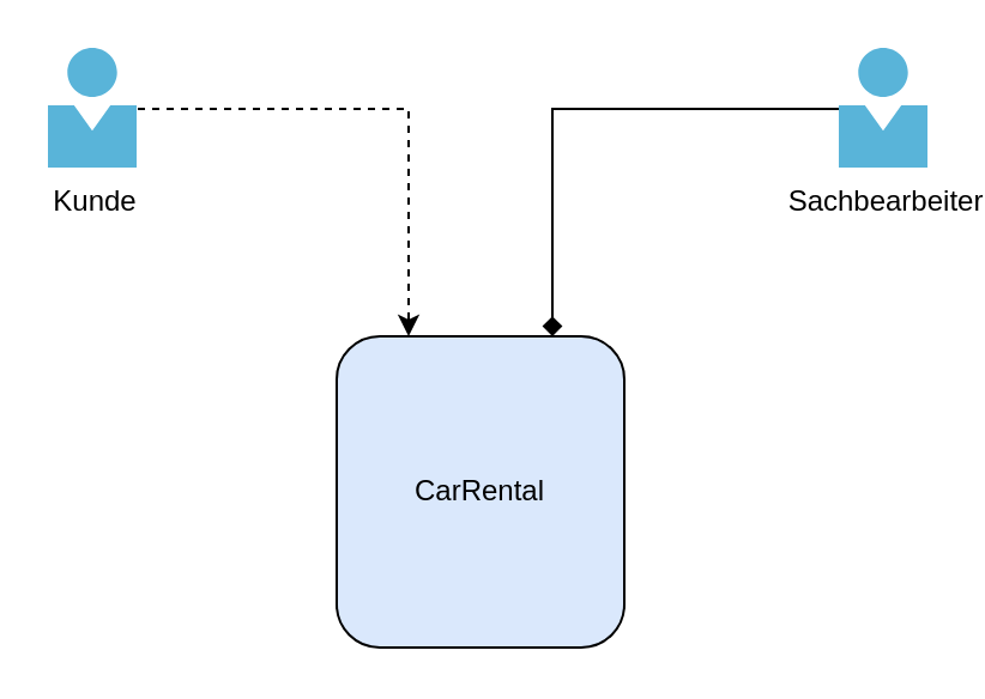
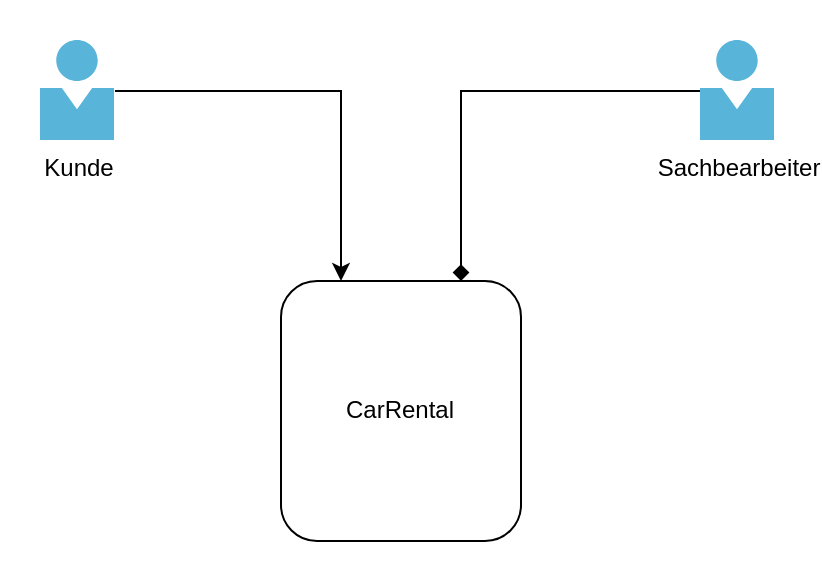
- <mxCell id="5" style="edgeStyle=orthogonalEdgeStyle;rounded=0;orthogonalLoop=1;jettySize=auto;html=1;entryX=0.25;entryY=0;entryDx=0;entryDy=0;dashed=1;" parent="1" source="6" target="2" edge="1"><mxGeometry relative="1" as="geometry" /></mxCell>
+ <mxCell id="5" style="edgeStyle=orthogonalEdgeStyle;rounded=0;orthogonalLoop=1;jettySize=auto;html=1;entryX=0.25;entryY=0;entryDx=0;entryDy=0;" parent="1" source="6" target="2" edge="1"><mxGeometry relative="1" as="geometry" /></mxCell>
- <mxCell id="2" value="CarRental" style="rounded=1;whiteSpace=wrap;html=1;fillColor=#dae8fc;" parent="1" vertex="1"><mxGeometry x="140" y="140" width="120" height="130" as="geometry" /></mxCell>
+ <mxCell id="2" value="CarRental" style="rounded=1;whiteSpace=wrap;html=1;" parent="1" vertex="1"><mxGeometry x="140" y="140" width="120" height="130" as="geometry" /></mxCell>
